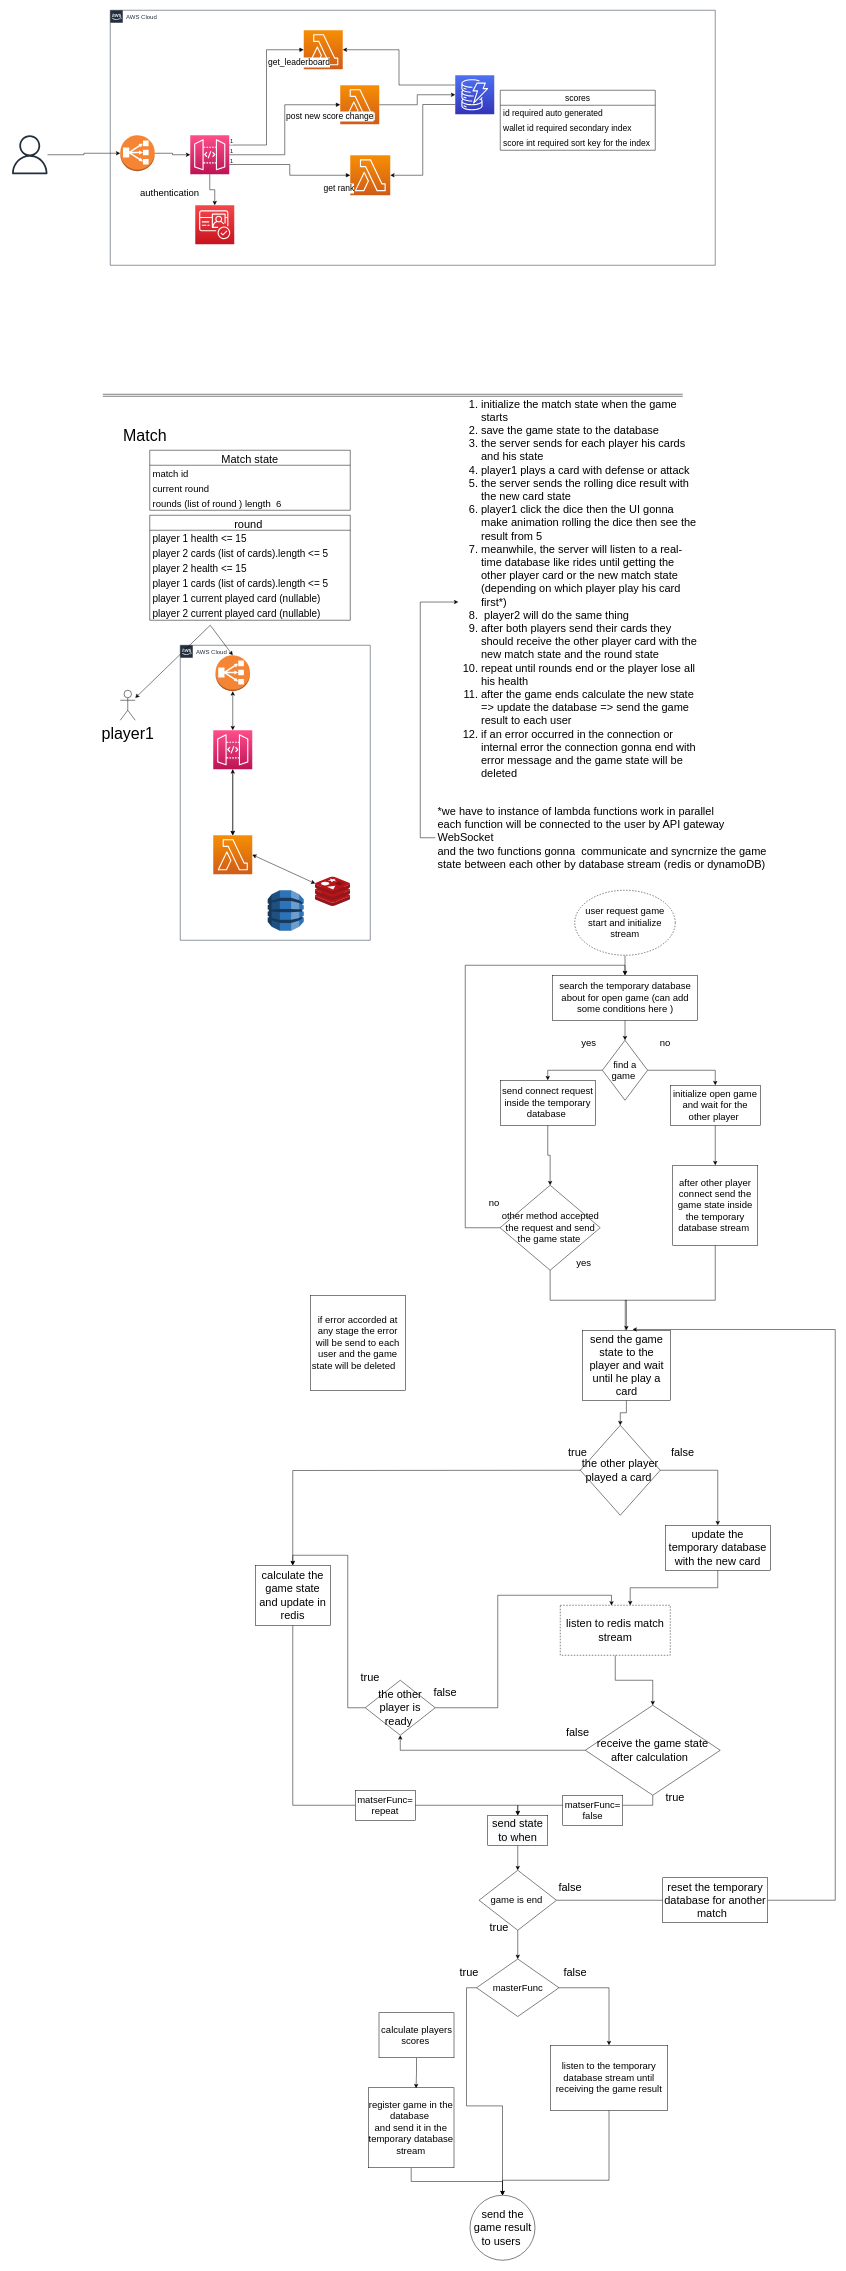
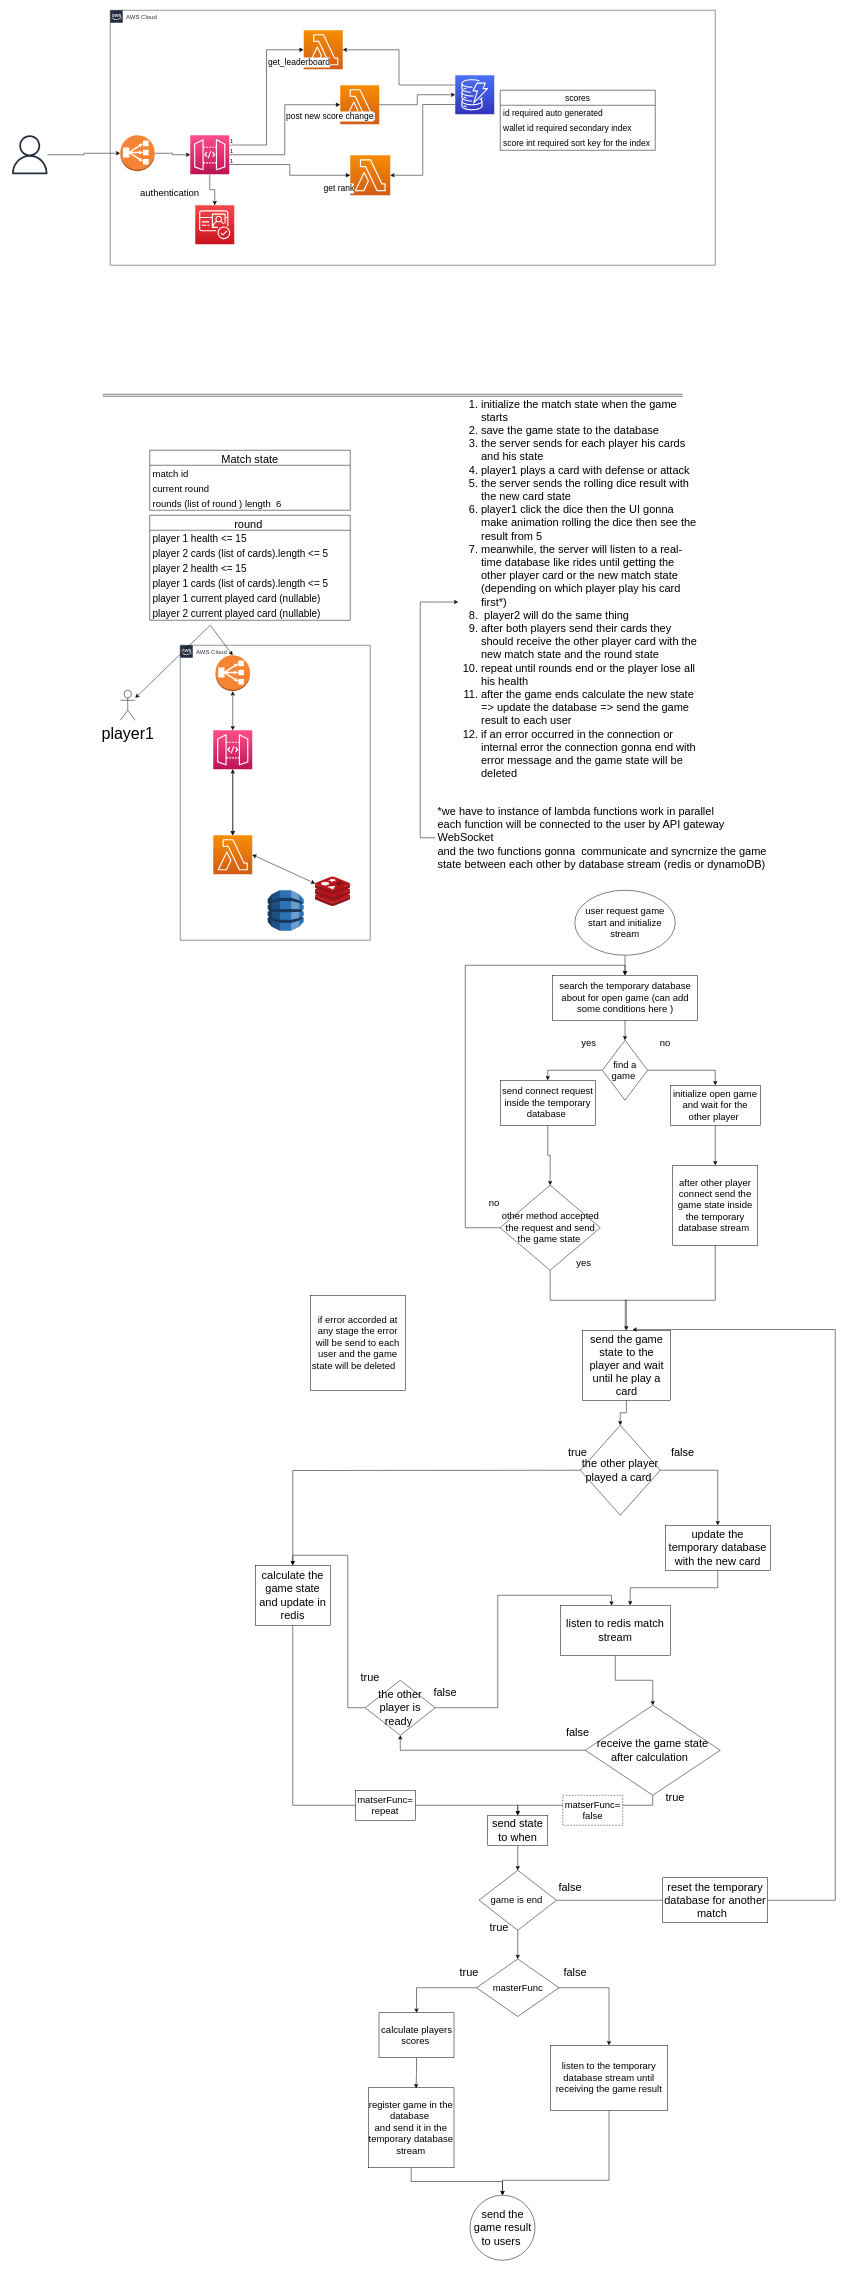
- <mxCell id="33" value="Match" style="text;html=1;strokeColor=none;fillColor=none;align=center;verticalAlign=middle;whiteSpace=wrap;rounded=0;fontSize=32;horizontal=1;" parent="1" vertex="1"><mxGeometry x="249" y="850" width="81" height="40" as="geometry" /></mxCell>
- <mxCell id="59" value="user request game start and initialize stream" style="ellipse;whiteSpace=wrap;html=1;fontSize=19;dashed=1;" vertex="1" parent="1"><mxGeometry x="1149" y="1780" width="201" height="130" as="geometry" /></mxCell>
+ <mxCell id="59" value="user request game start and initialize stream" style="ellipse;whiteSpace=wrap;html=1;fontSize=19;" vertex="1" parent="1"><mxGeometry x="1149" y="1780" width="201" height="130" as="geometry" /></mxCell>
- <mxCell id="84" value="listen to redis match stream" style="rounded=0;whiteSpace=wrap;html=1;fontSize=22;dashed=1;" vertex="1" parent="1"><mxGeometry x="1120" y="3210" width="220" height="100" as="geometry" /></mxCell>
+ <mxCell id="84" value="listen to redis match stream" style="rounded=0;whiteSpace=wrap;html=1;fontSize=22;" vertex="1" parent="1"><mxGeometry x="1120" y="3210" width="220" height="100" as="geometry" /></mxCell>
- <mxCell id="110" value="&lt;span&gt;matserFunc= false&lt;/span&gt;" style="rounded=0;whiteSpace=wrap;html=1;fontSize=19;" vertex="1" parent="1"><mxGeometry x="1125" y="3590" width="120" height="60" as="geometry" /></mxCell>
+ <mxCell id="110" value="&lt;span&gt;matserFunc= false&lt;/span&gt;" style="rounded=0;whiteSpace=wrap;html=1;fontSize=19;dashed=1;" vertex="1" parent="1"><mxGeometry x="1125" y="3590" width="120" height="60" as="geometry" /></mxCell>
- <mxCell id="113" style="edgeStyle=orthogonalEdgeStyle;rounded=0;orthogonalLoop=1;jettySize=auto;html=1;exitX=0.5;exitY=1;exitDx=0;exitDy=0;fontSize=19;" edge="1" parent="1" source="115" target="90"><mxGeometry relative="1" as="geometry" /></mxCell>
+ <mxCell id="113" style="edgeStyle=orthogonalEdgeStyle;rounded=0;orthogonalLoop=1;jettySize=auto;html=1;exitX=0.5;exitY=1;exitDx=0;exitDy=0;entryX=0.5;entryY=0;entryDx=0;entryDy=0;fontSize=19;" edge="1" parent="1" source="115" target="112"><mxGeometry relative="1" as="geometry" /></mxCell>
